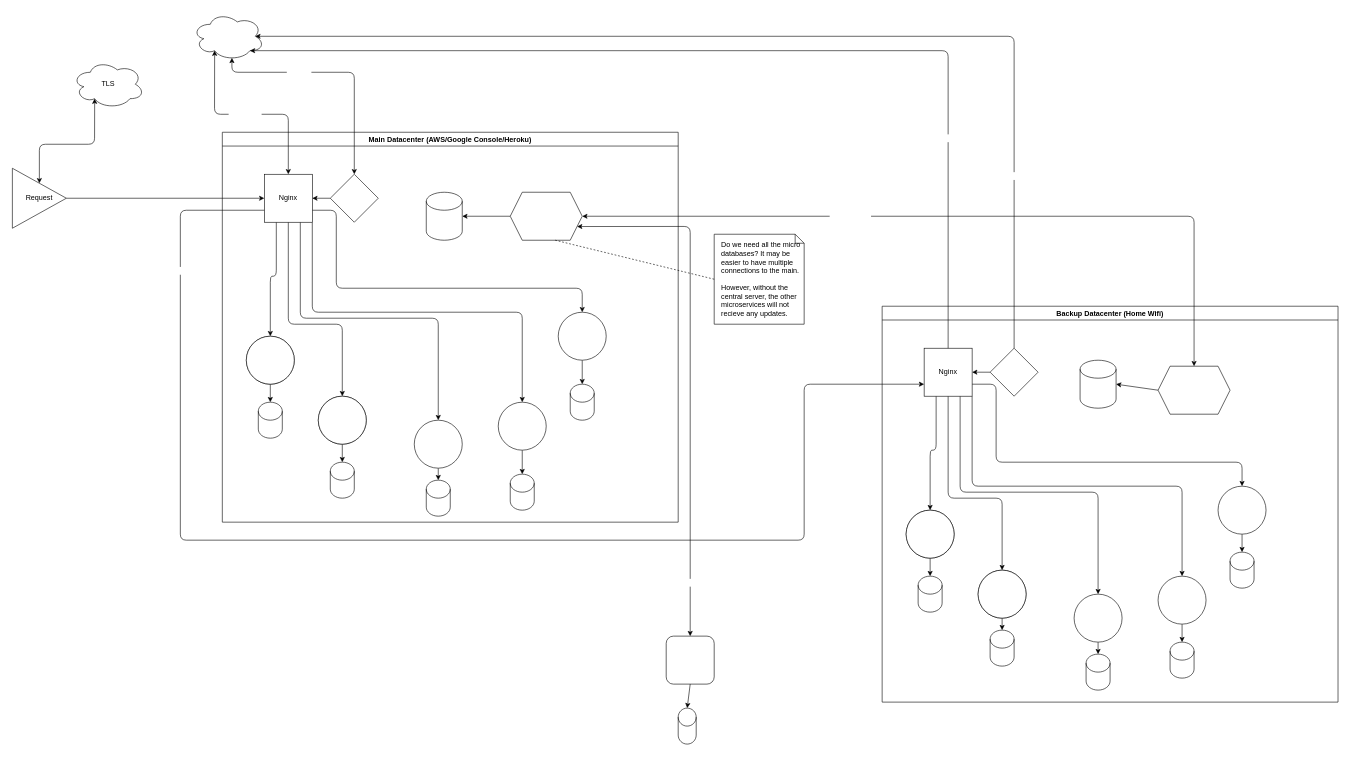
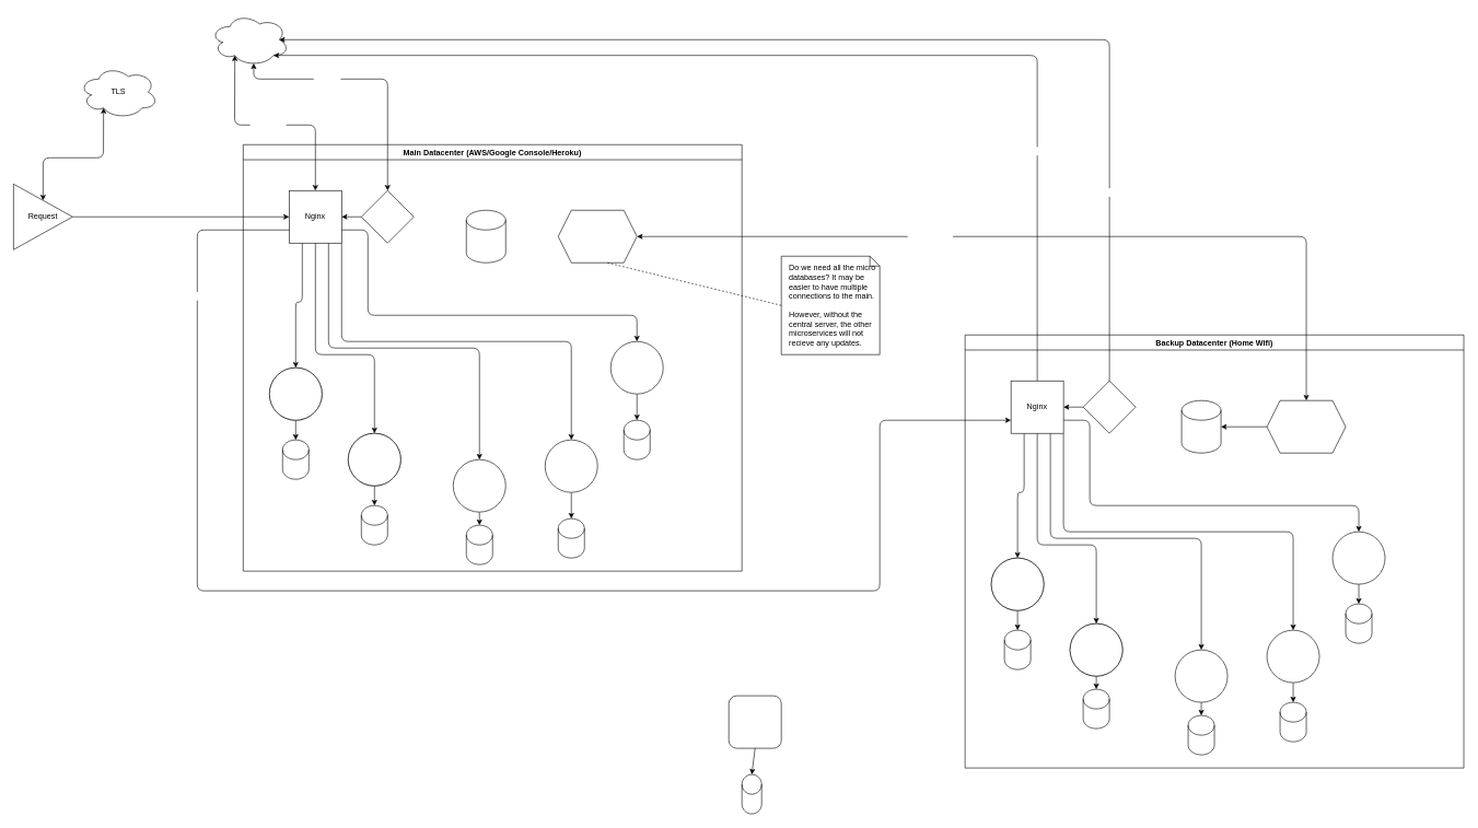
- <mxCell id="23" style="edgeStyle=none;html=1;exitX=0;exitY=0.5;exitDx=0;exitDy=0;entryX=1;entryY=0.5;entryDx=0;entryDy=0;entryPerimeter=0;fontColor=#FFFFFF;" parent="2" source="24" target="25" edge="1"><mxGeometry relative="1" as="geometry" /></mxCell>
- <mxCell id="77" style="edgeStyle=none;html=1;entryX=1;entryY=0.75;entryDx=0;entryDy=0;fontColor=#FFFFFF;endArrow=classic;startArrow=classic;" parent="1" source="80" target="24" edge="1"><mxGeometry relative="1" as="geometry"><Array as="points"><mxPoint x="1150" y="377" /></Array></mxGeometry></mxCell>
- <mxCell id="78" value="TCP over TLS" style="edgeLabel;html=1;align=center;verticalAlign=middle;resizable=0;points=[];fontColor=#FFFFFF;" parent="77" vertex="1" connectable="0"><mxGeometry x="0.2" y="-5" relative="1" as="geometry"><mxPoint x="-5" y="433" as="offset" /></mxGeometry></mxCell>
- <mxCell id="68" value="Backup DB" style="shape=cylinder3;whiteSpace=wrap;html=1;boundedLbl=1;backgroundOutline=1;size=15;fontColor=#FFFFFF;" parent="40" vertex="1"><mxGeometry x="330" y="90" width="60" height="80" as="geometry" /></mxCell>
+ <mxCell id="68" value="Backup DB" style="shape=cylinder3;whiteSpace=wrap;html=1;boundedLbl=1;backgroundOutline=1;size=15;fontColor=#FFFFFF;" parent="40" vertex="1"><mxGeometry x="330" y="100" width="60" height="80" as="geometry" /></mxCell>
